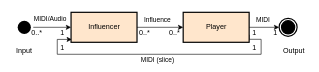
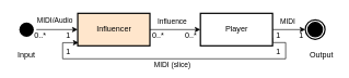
- <mxCell id="10" value="Player" style="html=1;strokeColor=#000000;strokeWidth=2;rounded=0;fillColor=#ffe6cc;" parent="1" vertex="1"><mxGeometry x="305" y="20" width="110" height="50" as="geometry" /></mxCell>
+ <mxCell id="10" value="Player" style="html=1;strokeColor=#000000;strokeWidth=2;rounded=0;" parent="1" vertex="1"><mxGeometry x="305" y="20" width="110" height="50" as="geometry" /></mxCell>
